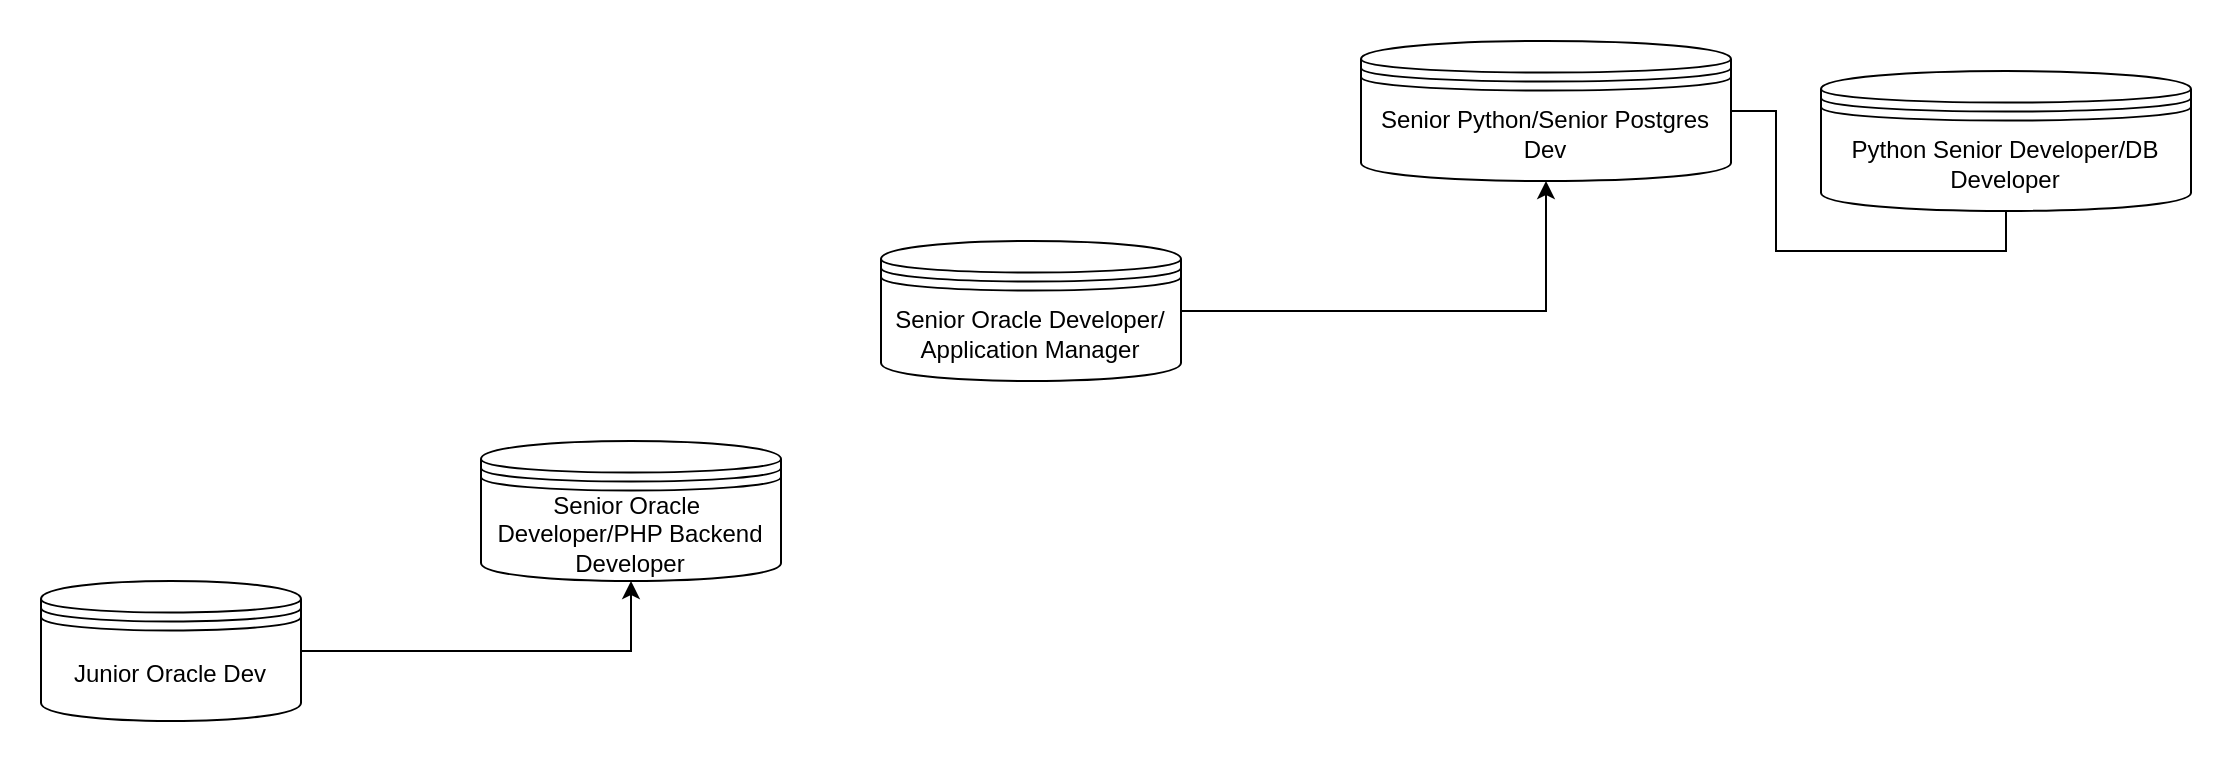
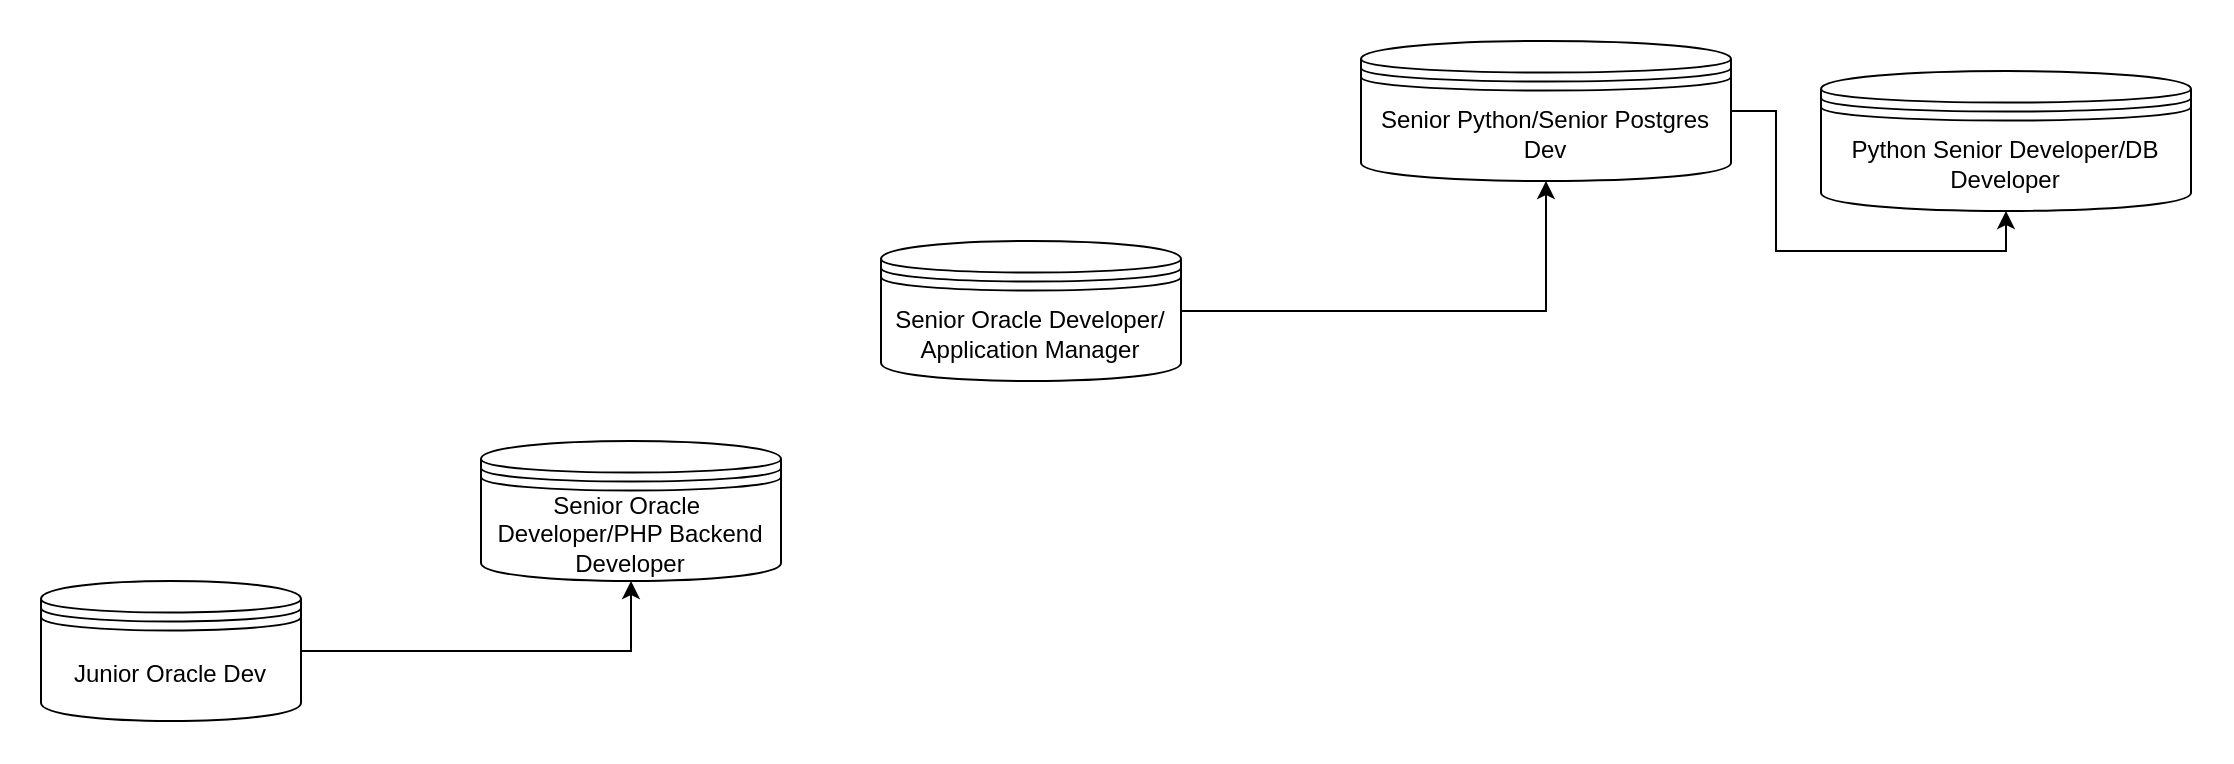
- <mxCell id="7" style="edgeStyle=orthogonalEdgeStyle;rounded=0;orthogonalLoop=1;jettySize=auto;html=1;entryX=0.5;entryY=1;entryDx=0;entryDy=0;endArrow=none;" edge="1" parent="1" source="8" target="9"><mxGeometry relative="1" as="geometry" /></mxCell>
+ <mxCell id="7" style="edgeStyle=orthogonalEdgeStyle;rounded=0;orthogonalLoop=1;jettySize=auto;html=1;entryX=0.5;entryY=1;entryDx=0;entryDy=0;" edge="1" parent="1" source="8" target="9"><mxGeometry relative="1" as="geometry" /></mxCell>
